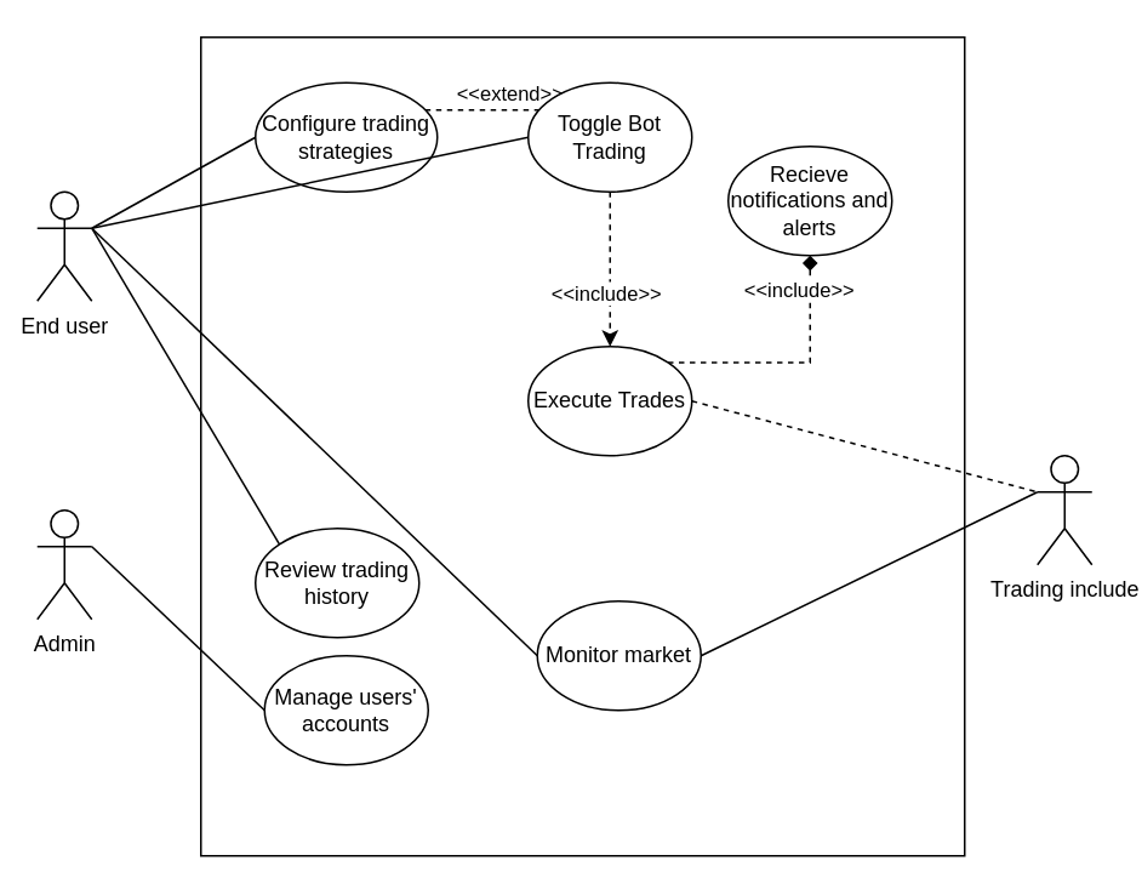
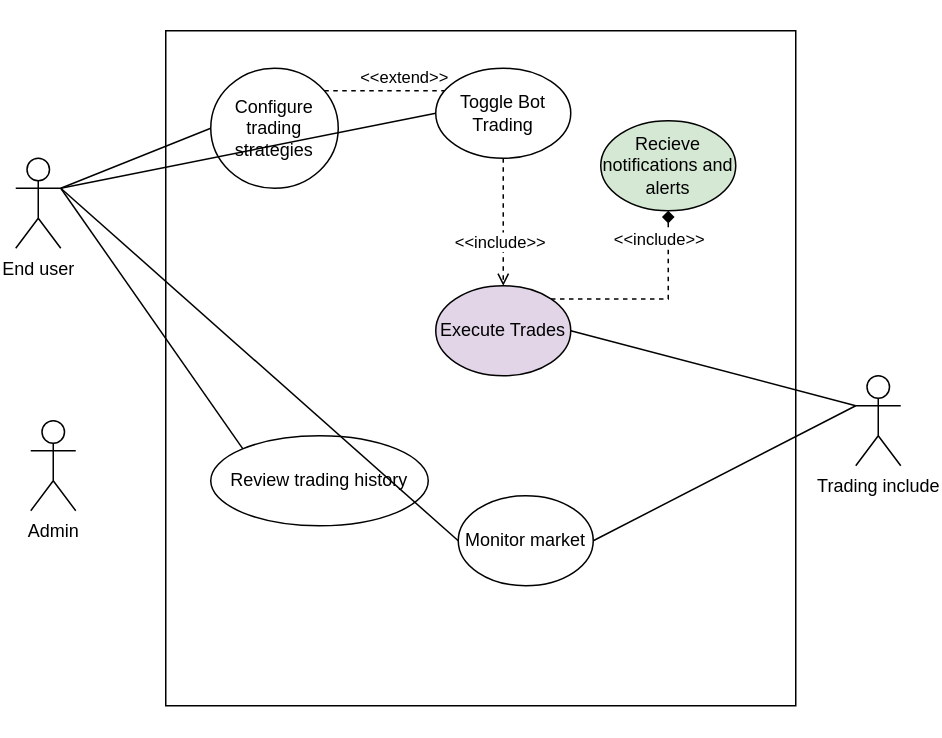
- <mxCell id="9" value="Configure trading strategies" style="ellipse;whiteSpace=wrap;html=1;" vertex="1" parent="1"><mxGeometry x="140" y="45" width="100" height="60" as="geometry" /></mxCell>
+ <mxCell id="9" value="Configure trading strategies" style="ellipse;whiteSpace=wrap;html=1;" vertex="1" parent="1"><mxGeometry x="140" y="45" width="85" height="80" as="geometry" /></mxCell>
- <mxCell id="10" value="Recieve notifications and alerts" style="ellipse;whiteSpace=wrap;html=1;" vertex="1" parent="1"><mxGeometry x="400" y="80" width="90" height="60" as="geometry" /></mxCell>
+ <mxCell id="10" value="Recieve notifications and alerts" style="ellipse;whiteSpace=wrap;html=1;fillColor=#d5e8d4;" vertex="1" parent="1"><mxGeometry x="400" y="80" width="90" height="60" as="geometry" /></mxCell>
- <mxCell id="2" value="End user" style="shape=umlActor;verticalLabelPosition=bottom;verticalAlign=top;html=1;" vertex="1" parent="1"><mxGeometry x="20" y="105" width="30" height="60" as="geometry" /></mxCell>
+ <mxCell id="2" value="End user" style="shape=umlActor;verticalLabelPosition=bottom;verticalAlign=top;html=1;" vertex="1" parent="1"><mxGeometry x="10" y="105" width="30" height="60" as="geometry" /></mxCell>
- <mxCell id="22" style="edgeStyle=orthogonalEdgeStyle;rounded=0;orthogonalLoop=1;jettySize=auto;html=1;entryX=0.5;entryY=0;entryDx=0;entryDy=0;dashed=1;exitX=0.5;exitY=1;exitDx=0;exitDy=0;" edge="1" parent="1" source="23" target="6"><mxGeometry relative="1" as="geometry"><Array as="points"><mxPoint x="335" y="140" /></Array></mxGeometry></mxCell>
+ <mxCell id="22" style="edgeStyle=orthogonalEdgeStyle;rounded=0;orthogonalLoop=1;jettySize=auto;html=1;entryX=0.5;entryY=0;entryDx=0;entryDy=0;dashed=1;exitX=0.5;exitY=1;exitDx=0;exitDy=0;endArrow=open;" edge="1" parent="1" source="23" target="6"><mxGeometry relative="1" as="geometry"><Array as="points"><mxPoint x="335" y="140" /></Array></mxGeometry></mxCell>
- <mxCell id="6" value="Execute Trades" style="ellipse;whiteSpace=wrap;html=1;" vertex="1" parent="1"><mxGeometry x="290" y="190" width="90" height="60" as="geometry" /></mxCell>
+ <mxCell id="6" value="Execute Trades" style="ellipse;whiteSpace=wrap;html=1;fillColor=#e1d5e7;" vertex="1" parent="1"><mxGeometry x="290" y="190" width="90" height="60" as="geometry" /></mxCell>
- <mxCell id="19" value="" style="endArrow=none;html=1;rounded=0;exitX=1;exitY=0.5;exitDx=0;exitDy=0;entryX=0;entryY=0.333;entryDx=0;entryDy=0;entryPerimeter=0;dashed=1;" edge="1" parent="1" source="6" target="18"><mxGeometry width="50" height="50" relative="1" as="geometry"><mxPoint x="610" y="360" as="sourcePoint" /><mxPoint x="660" y="310" as="targetPoint" /></mxGeometry></mxCell>
+ <mxCell id="19" value="" style="endArrow=none;html=1;rounded=0;exitX=1;exitY=0.5;exitDx=0;exitDy=0;entryX=0;entryY=0.333;entryDx=0;entryDy=0;entryPerimeter=0;" edge="1" parent="1" source="6" target="18"><mxGeometry width="50" height="50" relative="1" as="geometry"><mxPoint x="610" y="360" as="sourcePoint" /><mxPoint x="660" y="310" as="targetPoint" /></mxGeometry></mxCell>
- <mxCell id="12" value="Review trading history" style="ellipse;whiteSpace=wrap;html=1;" vertex="1" parent="1"><mxGeometry x="140" y="290" width="90" height="60" as="geometry" /></mxCell>
+ <mxCell id="12" value="Review trading history" style="ellipse;whiteSpace=wrap;html=1;" vertex="1" parent="1"><mxGeometry x="140" y="290" width="145" height="60" as="geometry" /></mxCell>
- <mxCell id="20" value="" style="endArrow=none;html=1;rounded=0;entryX=0;entryY=0.5;entryDx=0;entryDy=0;exitX=1;exitY=0.333;exitDx=0;exitDy=0;exitPerimeter=0;" edge="1" parent="1" source="14" target="15"><mxGeometry width="50" height="50" relative="1" as="geometry"><mxPoint x="20" y="330" as="sourcePoint" /><mxPoint x="70" y="280" as="targetPoint" /></mxGeometry></mxCell>
- <mxCell id="16" value="Monitor market" style="ellipse;whiteSpace=wrap;html=1;" vertex="1" parent="1"><mxGeometry x="295" y="330" width="90" height="60" as="geometry" /></mxCell>
+ <mxCell id="16" value="Monitor market" style="ellipse;whiteSpace=wrap;html=1;" vertex="1" parent="1"><mxGeometry x="305" y="330" width="90" height="60" as="geometry" /></mxCell>
- <mxCell id="15" value="Manage users' accounts" style="ellipse;whiteSpace=wrap;html=1;" vertex="1" parent="1"><mxGeometry x="145" y="360" width="90" height="60" as="geometry" /></mxCell>
